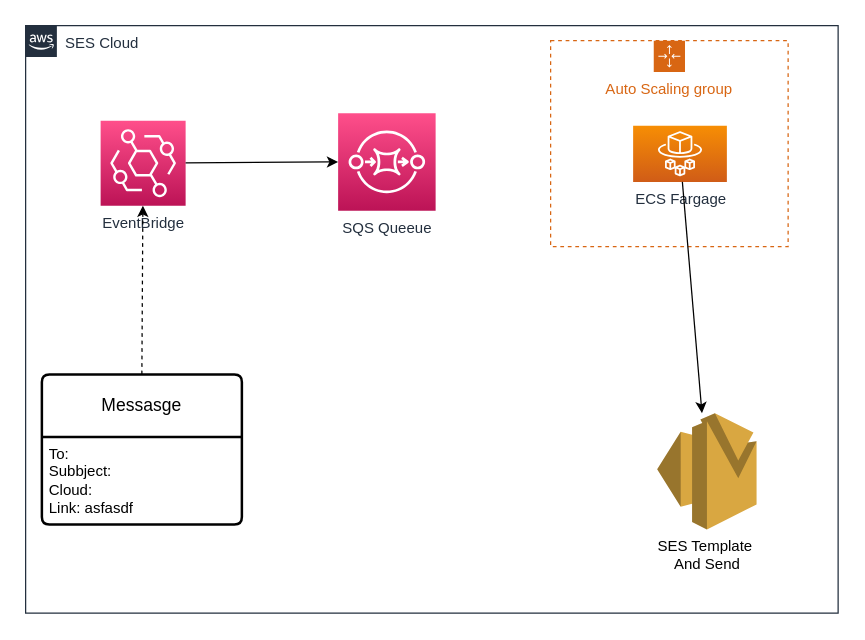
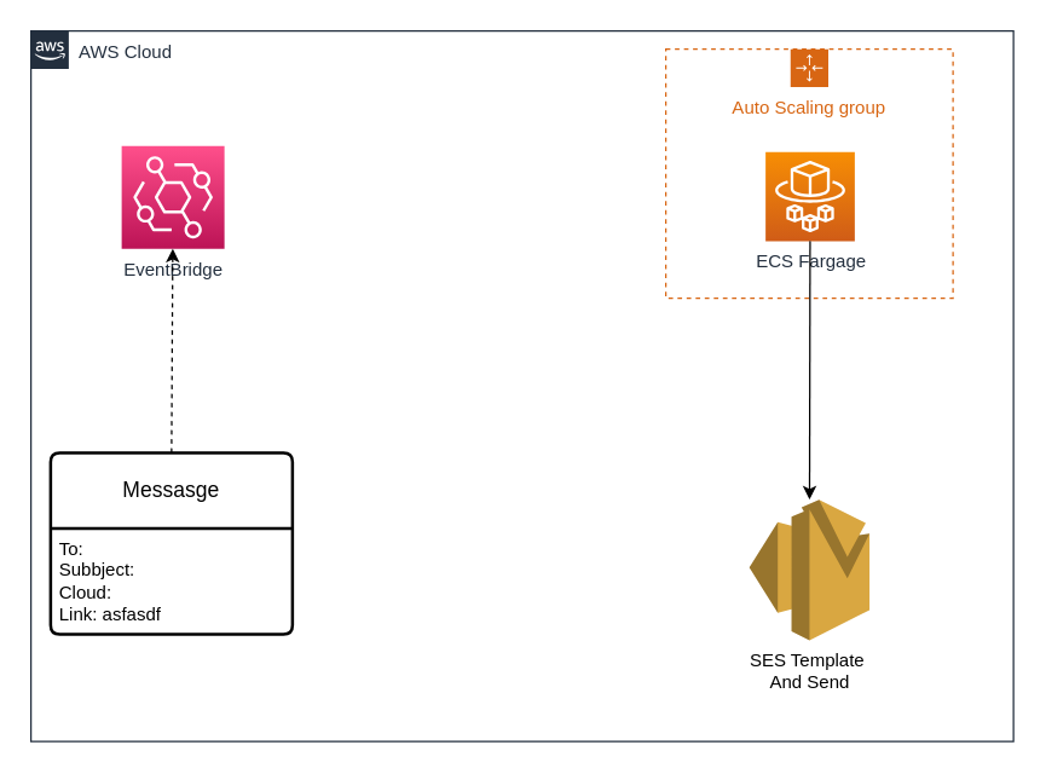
- <mxCell id="2" value="SES Cloud" style="points=[[0,0],[0.25,0],[0.5,0],[0.75,0],[1,0],[1,0.25],[1,0.5],[1,0.75],[1,1],[0.75,1],[0.5,1],[0.25,1],[0,1],[0,0.75],[0,0.5],[0,0.25]];outlineConnect=0;gradientColor=none;html=1;whiteSpace=wrap;fontSize=12;fontStyle=0;container=1;pointerEvents=0;collapsible=0;recursiveResize=0;shape=mxgraph.aws4.group;grIcon=mxgraph.aws4.group_aws_cloud_alt;strokeColor=#232F3E;fillColor=none;verticalAlign=top;align=left;spacingLeft=30;fontColor=#232F3E;dashed=0;" vertex="1" parent="1"><mxGeometry x="20" y="20" width="650" height="470" as="geometry" /></mxCell>
+ <mxCell id="2" value="AWS Cloud" style="points=[[0,0],[0.25,0],[0.5,0],[0.75,0],[1,0],[1,0.25],[1,0.5],[1,0.75],[1,1],[0.75,1],[0.5,1],[0.25,1],[0,1],[0,0.75],[0,0.5],[0,0.25]];outlineConnect=0;gradientColor=none;html=1;whiteSpace=wrap;fontSize=12;fontStyle=0;container=1;pointerEvents=0;collapsible=0;recursiveResize=0;shape=mxgraph.aws4.group;grIcon=mxgraph.aws4.group_aws_cloud_alt;strokeColor=#232F3E;fillColor=none;verticalAlign=top;align=left;spacingLeft=30;fontColor=#232F3E;dashed=0;" vertex="1" parent="1"><mxGeometry x="20" y="20" width="650" height="470" as="geometry" /></mxCell>
- <mxCell id="9" value="ECS Fargage" style="sketch=0;points=[[0,0,0],[0.25,0,0],[0.5,0,0],[0.75,0,0],[1,0,0],[0,1,0],[0.25,1,0],[0.5,1,0],[0.75,1,0],[1,1,0],[0,0.25,0],[0,0.5,0],[0,0.75,0],[1,0.25,0],[1,0.5,0],[1,0.75,0]];outlineConnect=0;fontColor=#232F3E;gradientColor=#F78E04;gradientDirection=north;fillColor=#D05C17;strokeColor=#ffffff;dashed=0;verticalLabelPosition=bottom;verticalAlign=top;align=center;html=1;fontSize=12;fontStyle=0;aspect=fixed;shape=mxgraph.aws4.resourceIcon;resIcon=mxgraph.aws4.fargate;" vertex="1" parent="8"><mxGeometry x="66" y="68" width="75" height="45" as="geometry" /></mxCell>
+ <mxCell id="9" value="ECS Fargage" style="sketch=0;points=[[0,0,0],[0.25,0,0],[0.5,0,0],[0.75,0,0],[1,0,0],[0,1,0],[0.25,1,0],[0.5,1,0],[0.75,1,0],[1,1,0],[0,0.25,0],[0,0.5,0],[0,0.75,0],[1,0.25,0],[1,0.5,0],[1,0.75,0]];outlineConnect=0;fontColor=#232F3E;gradientColor=#F78E04;gradientDirection=north;fillColor=#D05C17;strokeColor=#ffffff;dashed=0;verticalLabelPosition=bottom;verticalAlign=top;align=center;html=1;fontSize=12;fontStyle=0;aspect=fixed;shape=mxgraph.aws4.resourceIcon;resIcon=mxgraph.aws4.fargate;" vertex="1" parent="8"><mxGeometry x="66" y="68" width="59" height="59" as="geometry" /></mxCell>
- <mxCell id="11" value="" style="endArrow=classic;html=1;rounded=0;entryX=0;entryY=0.5;entryDx=0;entryDy=0;entryPerimeter=0;" edge="1" parent="2" source="5" target="7"><mxGeometry width="50" height="50" relative="1" as="geometry"><mxPoint x="180" y="220" as="sourcePoint" /><mxPoint x="230" y="170" as="targetPoint" /></mxGeometry></mxCell>
- <mxCell id="7" value="SQS Queeue" style="sketch=0;points=[[0,0,0],[0.25,0,0],[0.5,0,0],[0.75,0,0],[1,0,0],[0,1,0],[0.25,1,0],[0.5,1,0],[0.75,1,0],[1,1,0],[0,0.25,0],[0,0.5,0],[0,0.75,0],[1,0.25,0],[1,0.5,0],[1,0.75,0]];outlineConnect=0;fontColor=#232F3E;gradientColor=#FF4F8B;gradientDirection=north;fillColor=#BC1356;strokeColor=#ffffff;dashed=0;verticalLabelPosition=bottom;verticalAlign=top;align=center;html=1;fontSize=12;fontStyle=0;aspect=fixed;shape=mxgraph.aws4.resourceIcon;resIcon=mxgraph.aws4.sqs;" vertex="1" parent="2"><mxGeometry x="250" y="70" width="78" height="78" as="geometry" /></mxCell>
- <mxCell id="10" value="SES Template&amp;nbsp;&lt;br&gt;And Send" style="outlineConnect=0;dashed=0;verticalLabelPosition=bottom;verticalAlign=top;align=center;html=1;shape=mxgraph.aws3.ses;fillColor=#D9A741;gradientColor=none;" vertex="1" parent="2"><mxGeometry x="505.25" y="310" width="79.5" height="93" as="geometry" /></mxCell>
+ <mxCell id="10" value="SES Template&amp;nbsp;&lt;br&gt;And Send" style="outlineConnect=0;dashed=0;verticalLabelPosition=bottom;verticalAlign=top;align=center;html=1;shape=mxgraph.aws3.ses;fillColor=#D9A741;gradientColor=none;" vertex="1" parent="2"><mxGeometry x="475.25" y="310" width="79.5" height="93" as="geometry" /></mxCell>
